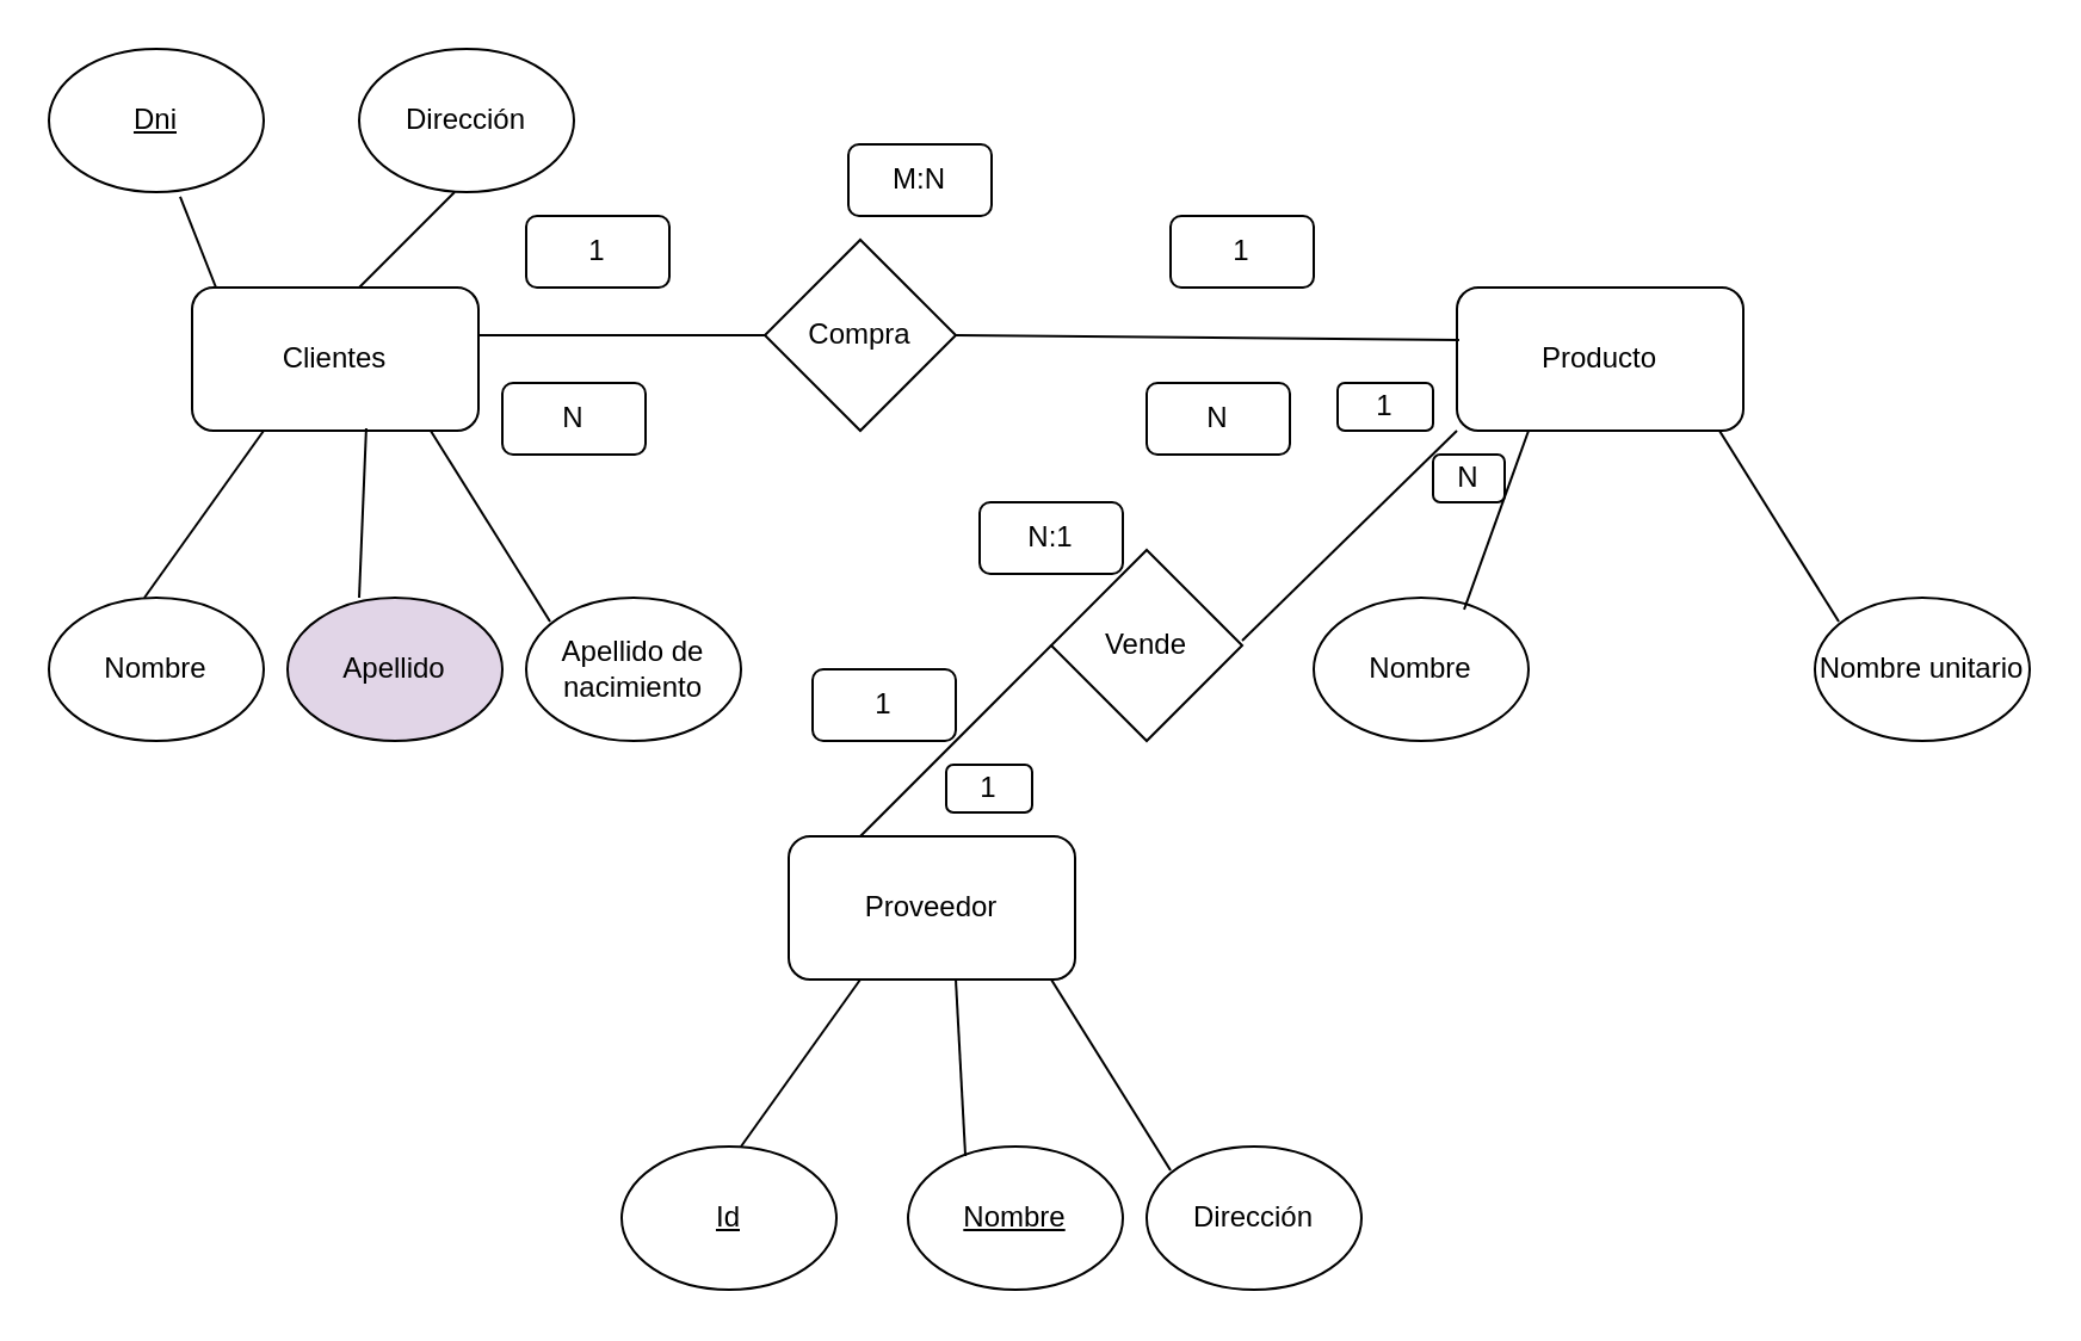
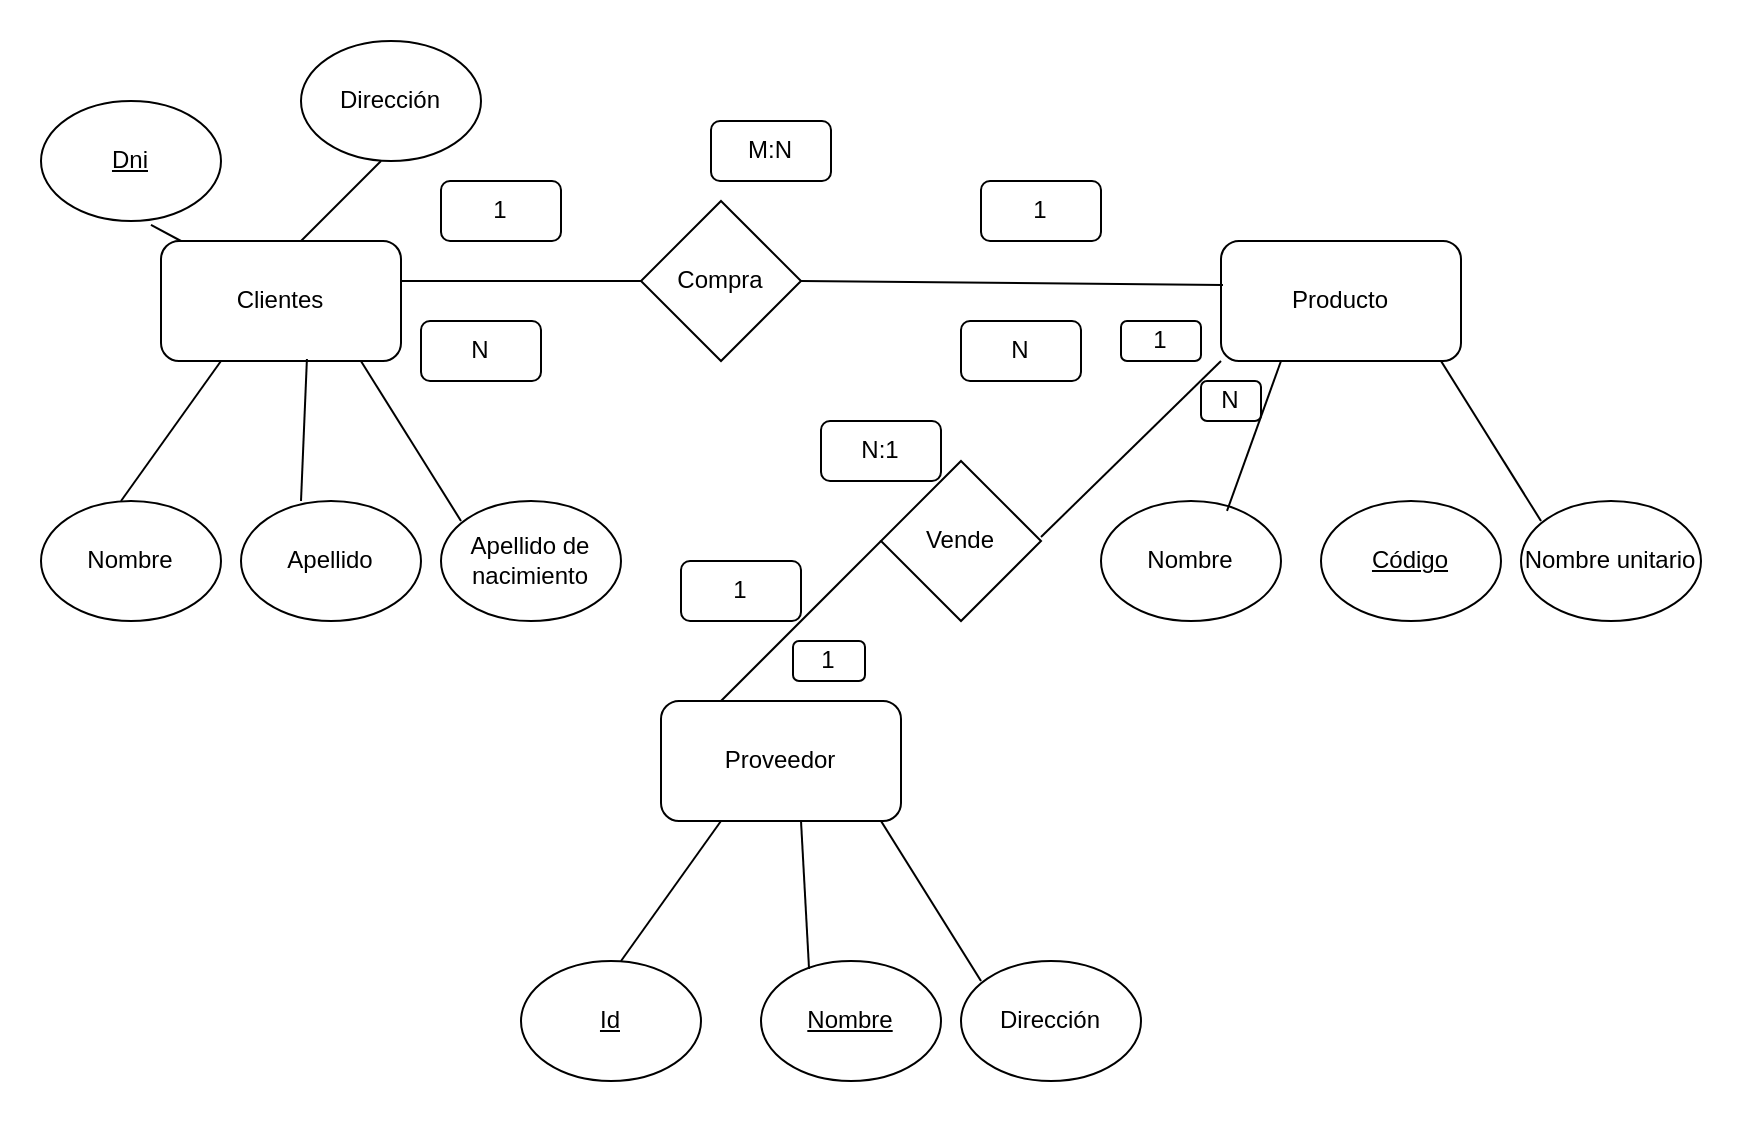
- <mxCell id="5" value="&lt;u&gt;Dni&lt;/u&gt;" style="ellipse;whiteSpace=wrap;html=1;" vertex="1" parent="1"><mxGeometry x="20" width="90" height="60" as="geometry" y="20" /></mxCell>
+ <mxCell id="5" value="&lt;u&gt;Dni&lt;/u&gt;" style="ellipse;whiteSpace=wrap;html=1;" vertex="1" parent="1"><mxGeometry x="20" y="50" width="90" height="60" as="geometry" /></mxCell>
- <mxCell id="6" value="Apellido" style="ellipse;whiteSpace=wrap;html=1;fillColor=#e1d5e7;" vertex="1" parent="1"><mxGeometry x="120" y="250" width="90" height="60" as="geometry" /></mxCell>
+ <mxCell id="6" value="Apellido" style="ellipse;whiteSpace=wrap;html=1;" vertex="1" parent="1"><mxGeometry x="120" y="250" width="90" height="60" as="geometry" /></mxCell>
+ <mxCell id="15" value="&lt;u&gt;Código&lt;/u&gt;" style="ellipse;whiteSpace=wrap;html=1;" vertex="1" parent="1"><mxGeometry x="660" y="250" width="90" height="60" as="geometry" /></mxCell>
